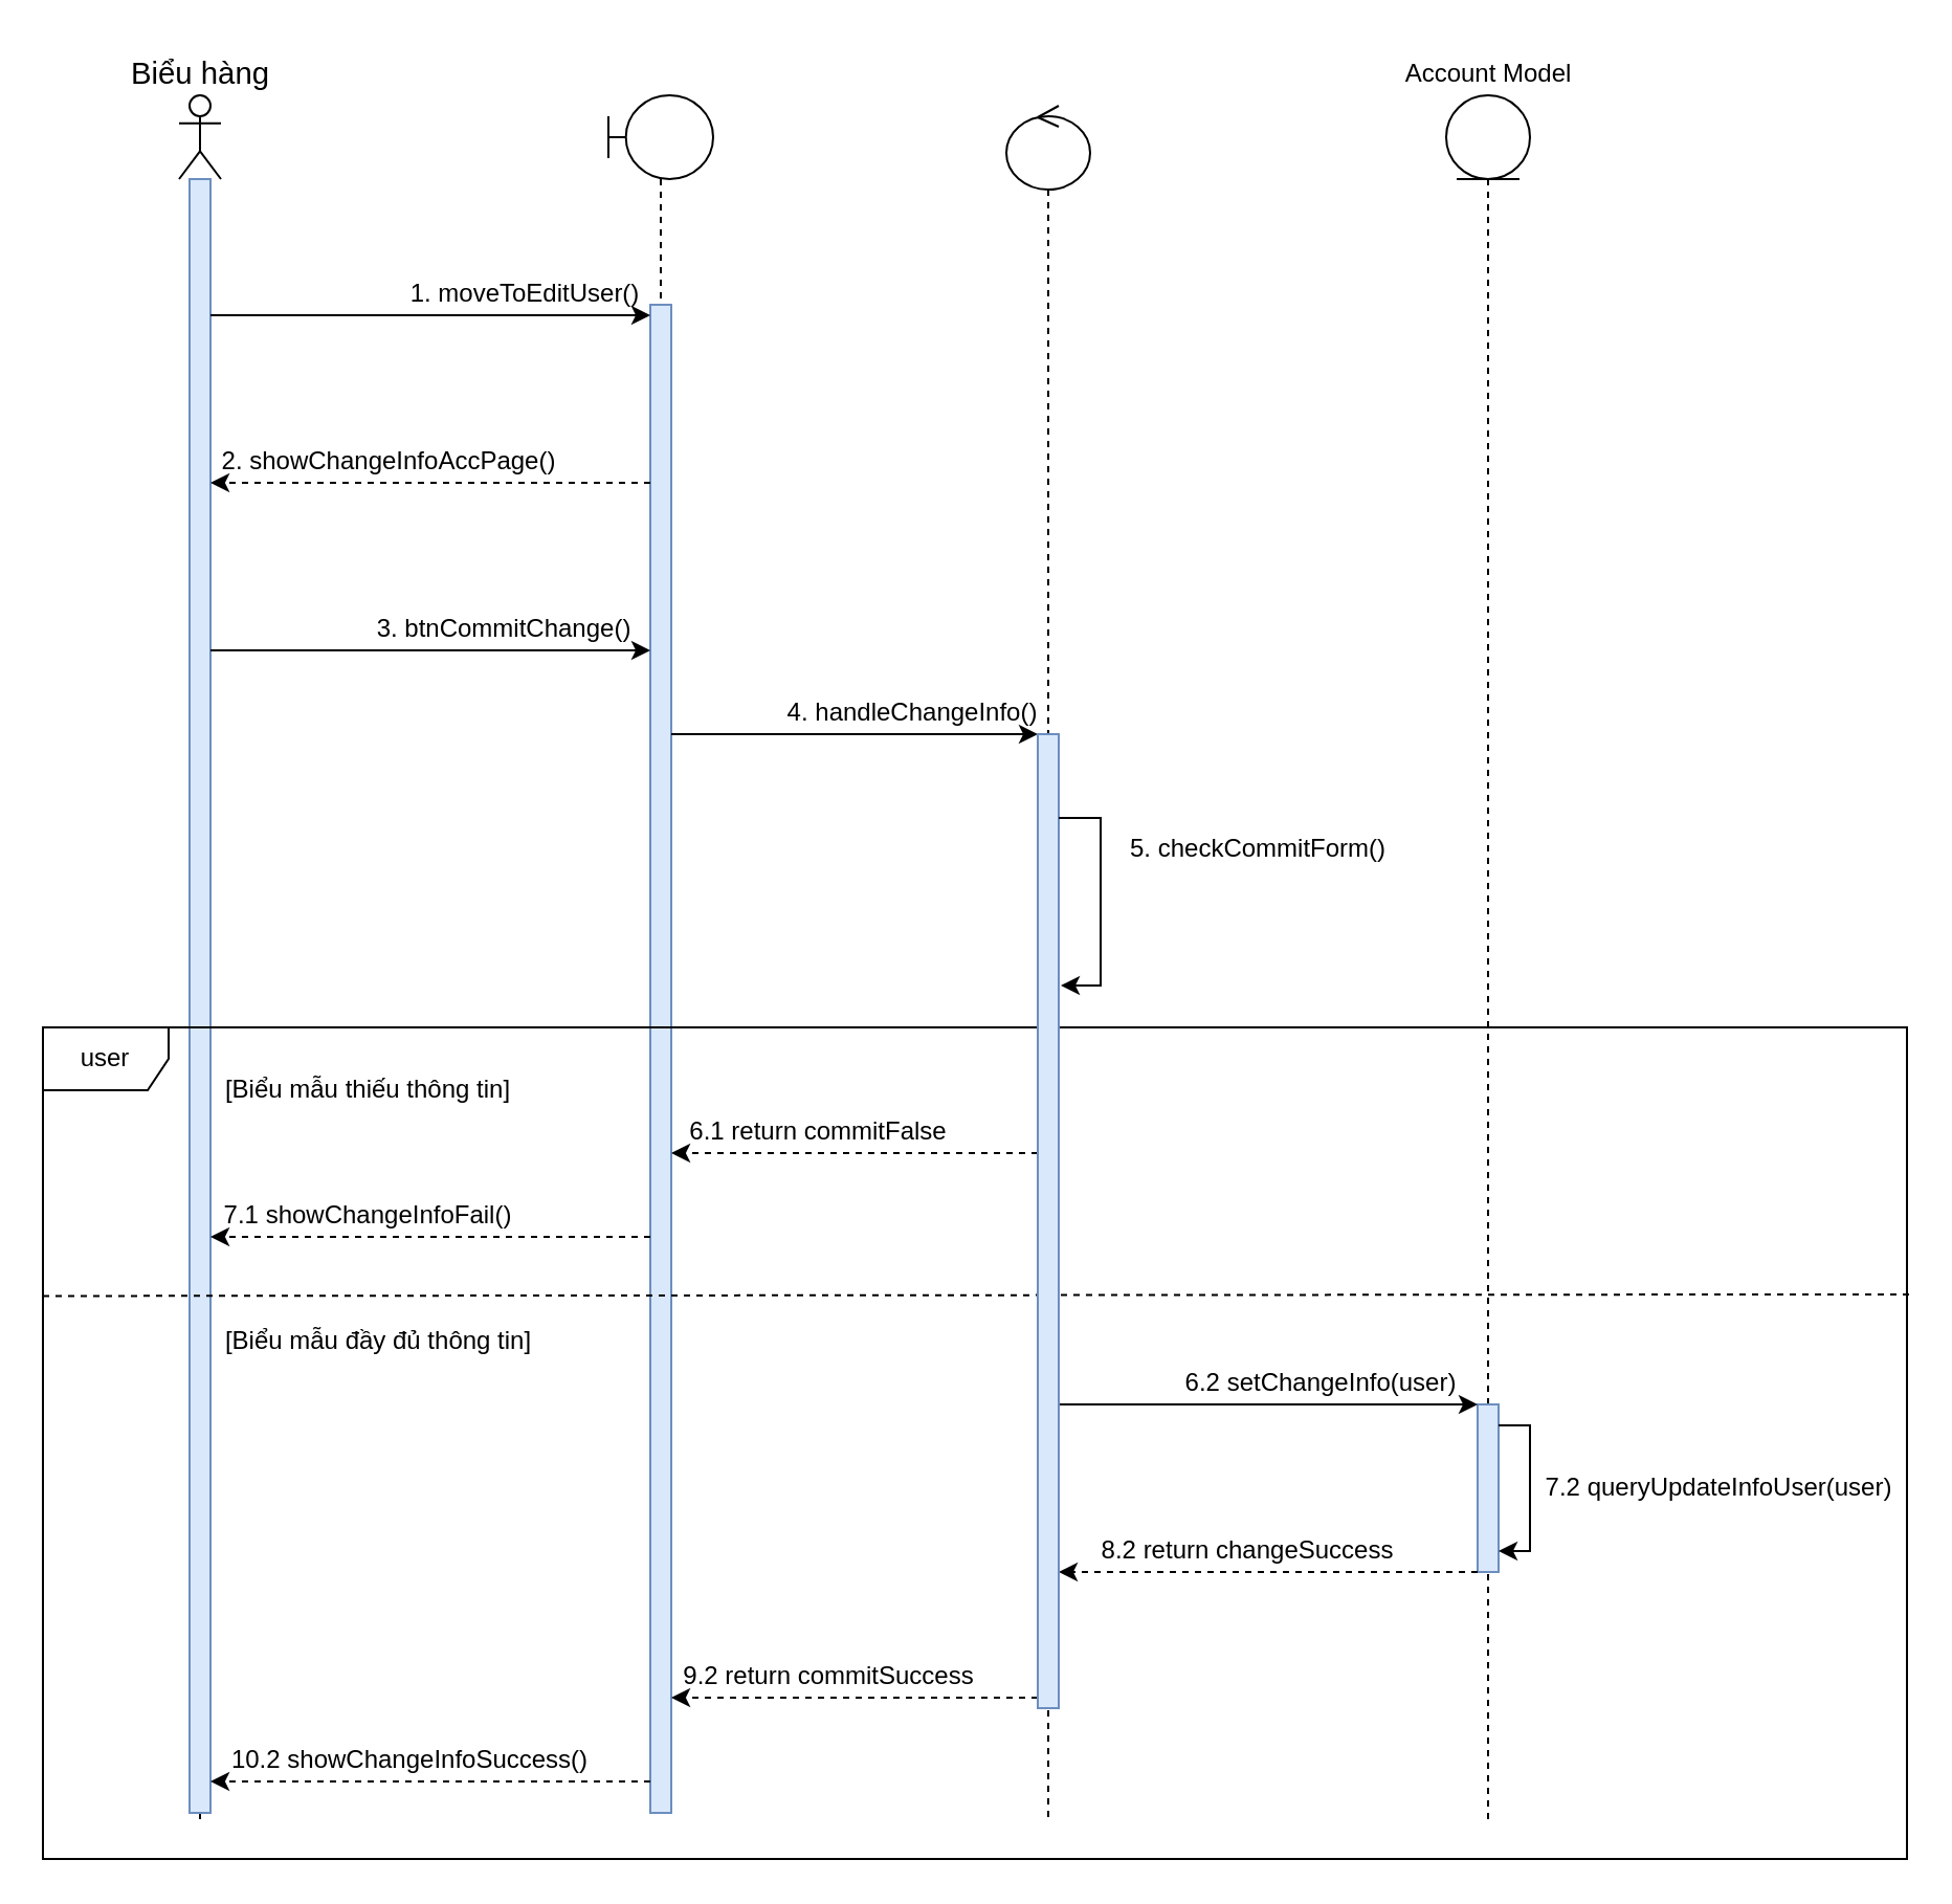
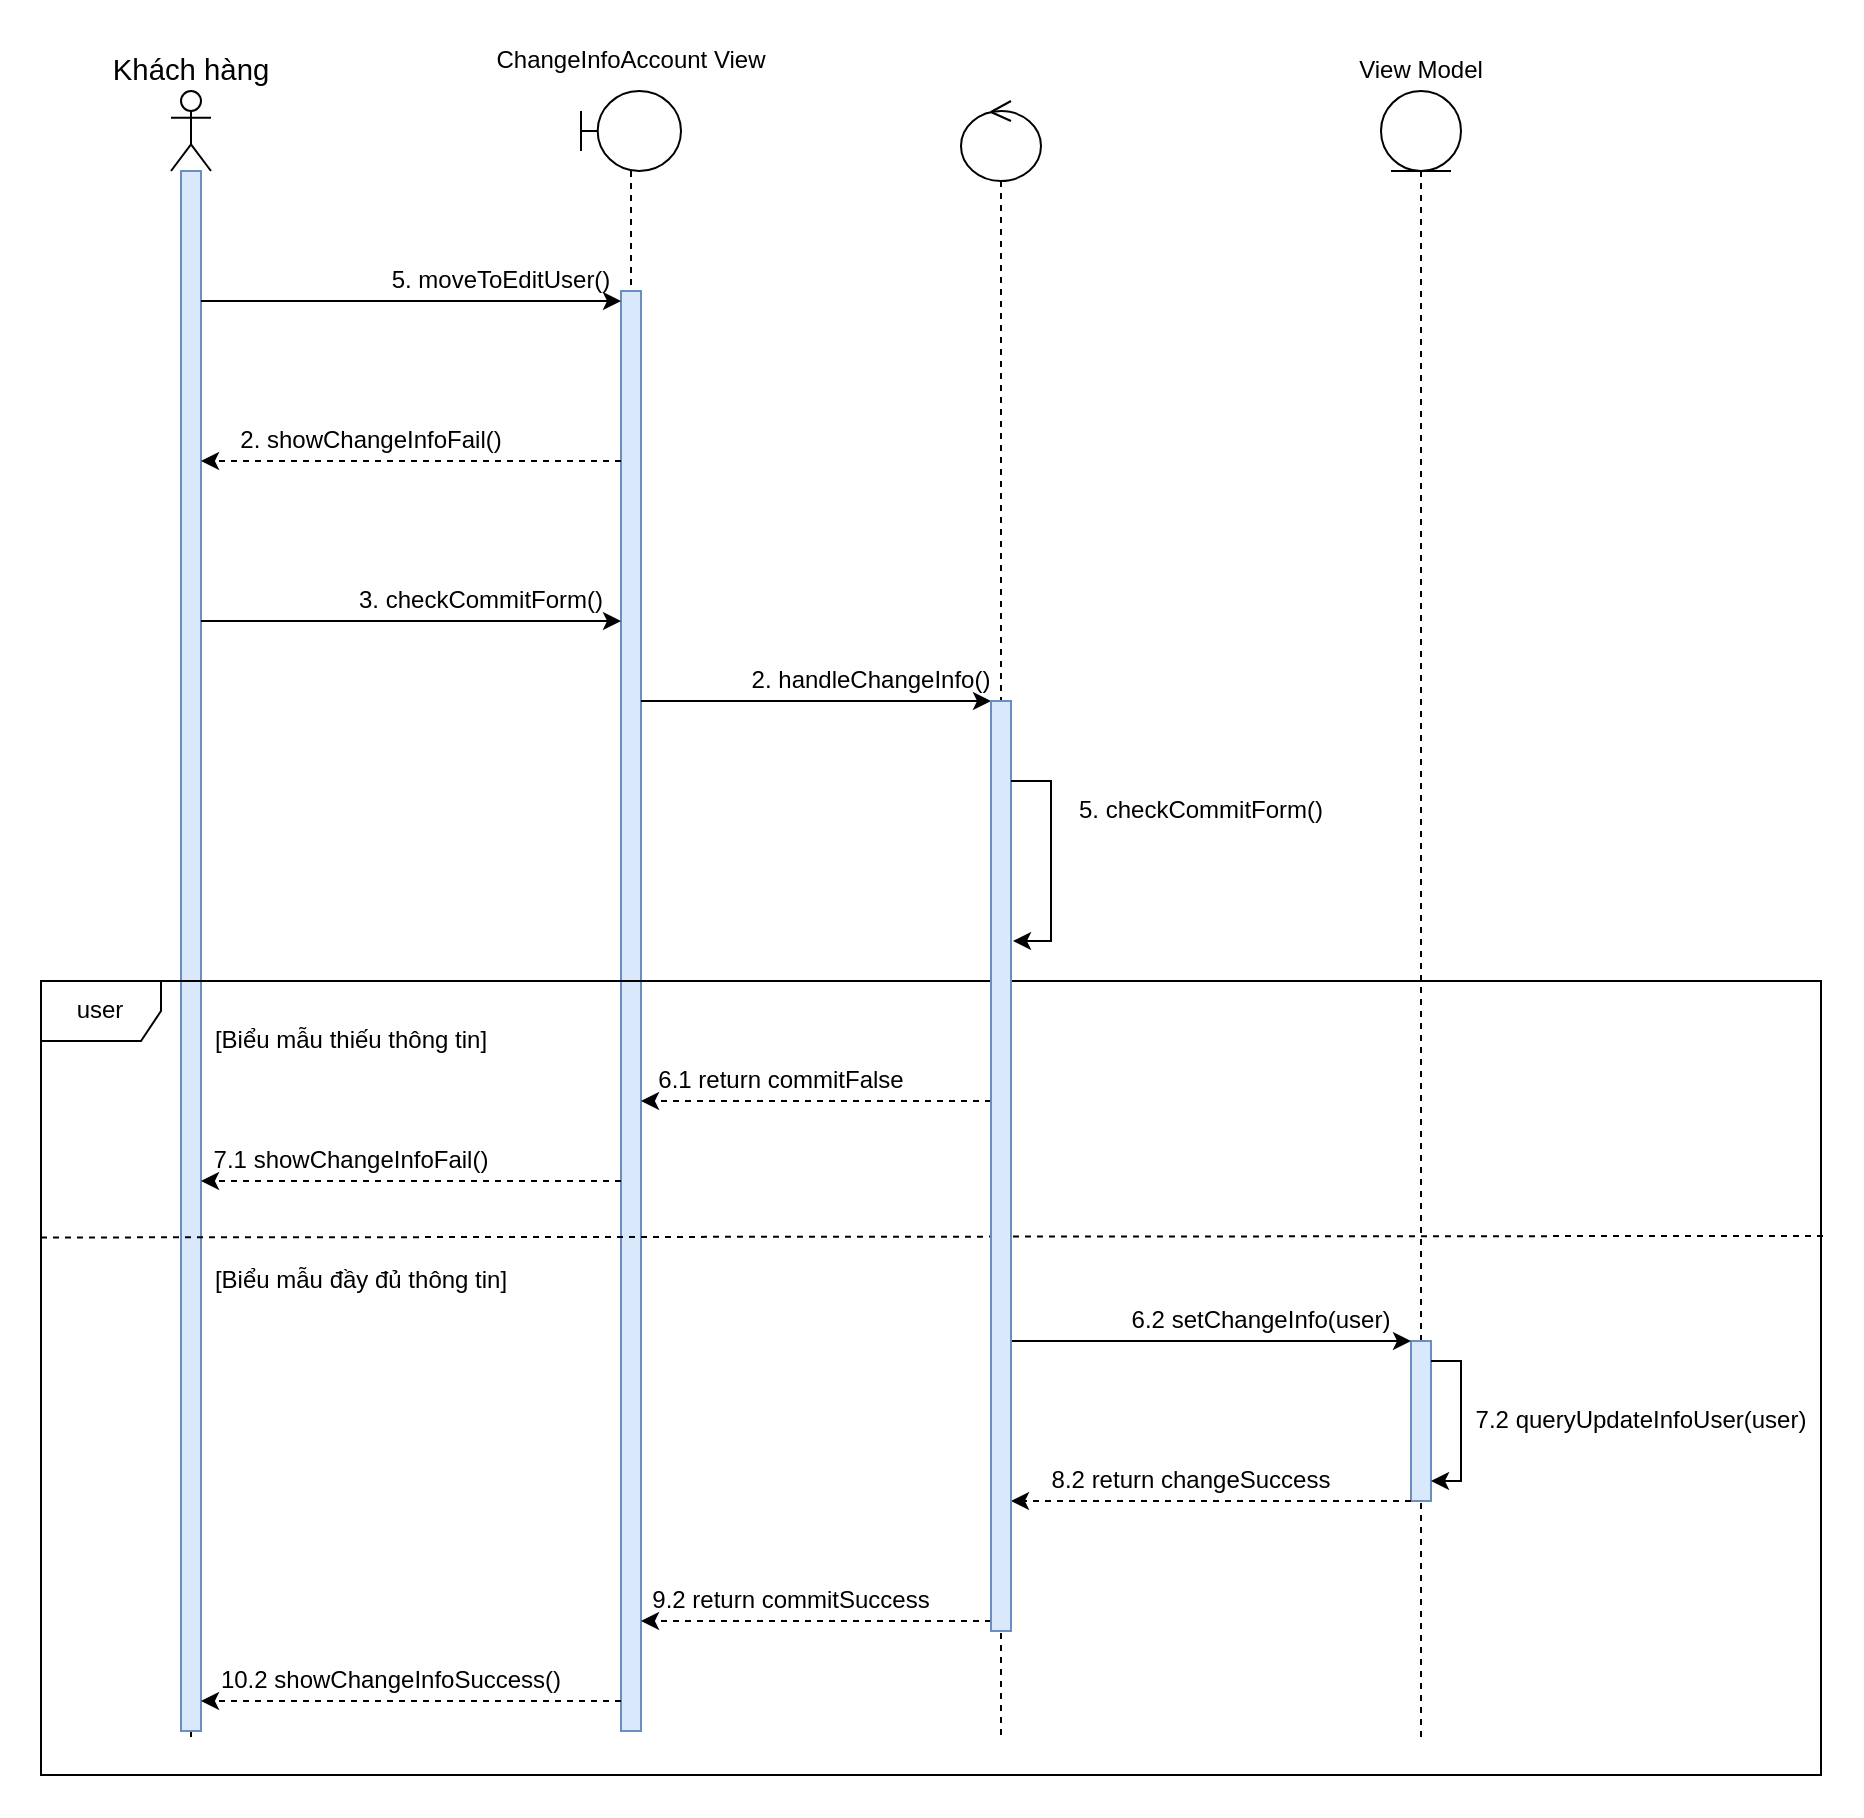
+ <mxCell id="7" value="ChangeInfoAccount View" style="text;html=1;align=center;verticalAlign=middle;resizable=0;points=[];autosize=1;strokeColor=none;fillColor=none;" parent="1" vertex="1"><mxGeometry x="240" y="20" width="150" height="20" as="geometry" /></mxCell>
- <mxCell id="4" value="&lt;span style=&quot;font-family: Calibri, sans-serif; font-size: 14.667px;&quot;&gt;Biểu hàng&lt;/span&gt;" style="text;html=1;align=center;verticalAlign=middle;resizable=0;points=[];autosize=1;strokeColor=none;fillColor=none;" parent="1" vertex="1"><mxGeometry x="50" y="20" width="90" height="30" as="geometry" /></mxCell>
+ <mxCell id="4" value="&lt;span style=&quot;font-family: Calibri, sans-serif; font-size: 14.667px;&quot;&gt;Khách hàng&lt;/span&gt;" style="text;html=1;align=center;verticalAlign=middle;resizable=0;points=[];autosize=1;strokeColor=none;fillColor=none;" parent="1" vertex="1"><mxGeometry x="50" y="20" width="90" height="30" as="geometry" /></mxCell>
- <mxCell id="11" value="Account Model" style="text;html=1;align=center;verticalAlign=middle;resizable=0;points=[];autosize=1;strokeColor=none;fillColor=none;" parent="1" vertex="1"><mxGeometry x="660" y="20" width="100" height="30" as="geometry" /></mxCell>
+ <mxCell id="11" value="View Model" style="text;html=1;align=center;verticalAlign=middle;resizable=0;points=[];autosize=1;strokeColor=none;fillColor=none;" parent="1" vertex="1"><mxGeometry x="660" y="20" width="100" height="30" as="geometry" /></mxCell>
- <mxCell id="13" value="1. moveToEditUser()" style="text;html=1;align=center;verticalAlign=middle;resizable=0;points=[];autosize=1;strokeColor=none;fillColor=none;" parent="1" vertex="1"><mxGeometry x="190" y="130" width="120" height="20" as="geometry" /></mxCell>
+ <mxCell id="13" value="5. moveToEditUser()" style="text;html=1;align=center;verticalAlign=middle;resizable=0;points=[];autosize=1;strokeColor=none;fillColor=none;" parent="1" vertex="1"><mxGeometry x="190" y="130" width="120" height="20" as="geometry" /></mxCell>
- <mxCell id="15" value="2. showChangeInfoAccPage()" style="text;html=1;align=center;verticalAlign=middle;resizable=0;points=[];autosize=1;strokeColor=none;fillColor=none;" parent="1" vertex="1"><mxGeometry x="100" y="210" width="170" height="20" as="geometry" /></mxCell>
+ <mxCell id="15" value="2. showChangeInfoFail()" style="text;html=1;align=center;verticalAlign=middle;resizable=0;points=[];autosize=1;strokeColor=none;fillColor=none;" parent="1" vertex="1"><mxGeometry x="100" y="210" width="170" height="20" as="geometry" /></mxCell>
- <mxCell id="16" value="3. btnCommitChange()" style="text;html=1;align=center;verticalAlign=middle;resizable=0;points=[];autosize=1;strokeColor=none;fillColor=none;" parent="1" vertex="1"><mxGeometry x="170" y="290" width="140" height="20" as="geometry" /></mxCell>
+ <mxCell id="16" value="3. checkCommitForm()" style="text;html=1;align=center;verticalAlign=middle;resizable=0;points=[];autosize=1;strokeColor=none;fillColor=none;" parent="1" vertex="1"><mxGeometry x="170" y="290" width="140" height="20" as="geometry" /></mxCell>
- <mxCell id="19" value="4. handleChangeInfo()" style="text;html=1;align=center;verticalAlign=middle;resizable=0;points=[];autosize=1;strokeColor=none;fillColor=none;" parent="1" vertex="1"><mxGeometry x="370" y="330" width="130" height="20" as="geometry" /></mxCell>
+ <mxCell id="19" value="2. handleChangeInfo()" style="text;html=1;align=center;verticalAlign=middle;resizable=0;points=[];autosize=1;strokeColor=none;fillColor=none;" parent="1" vertex="1"><mxGeometry x="370" y="330" width="130" height="20" as="geometry" /></mxCell>
